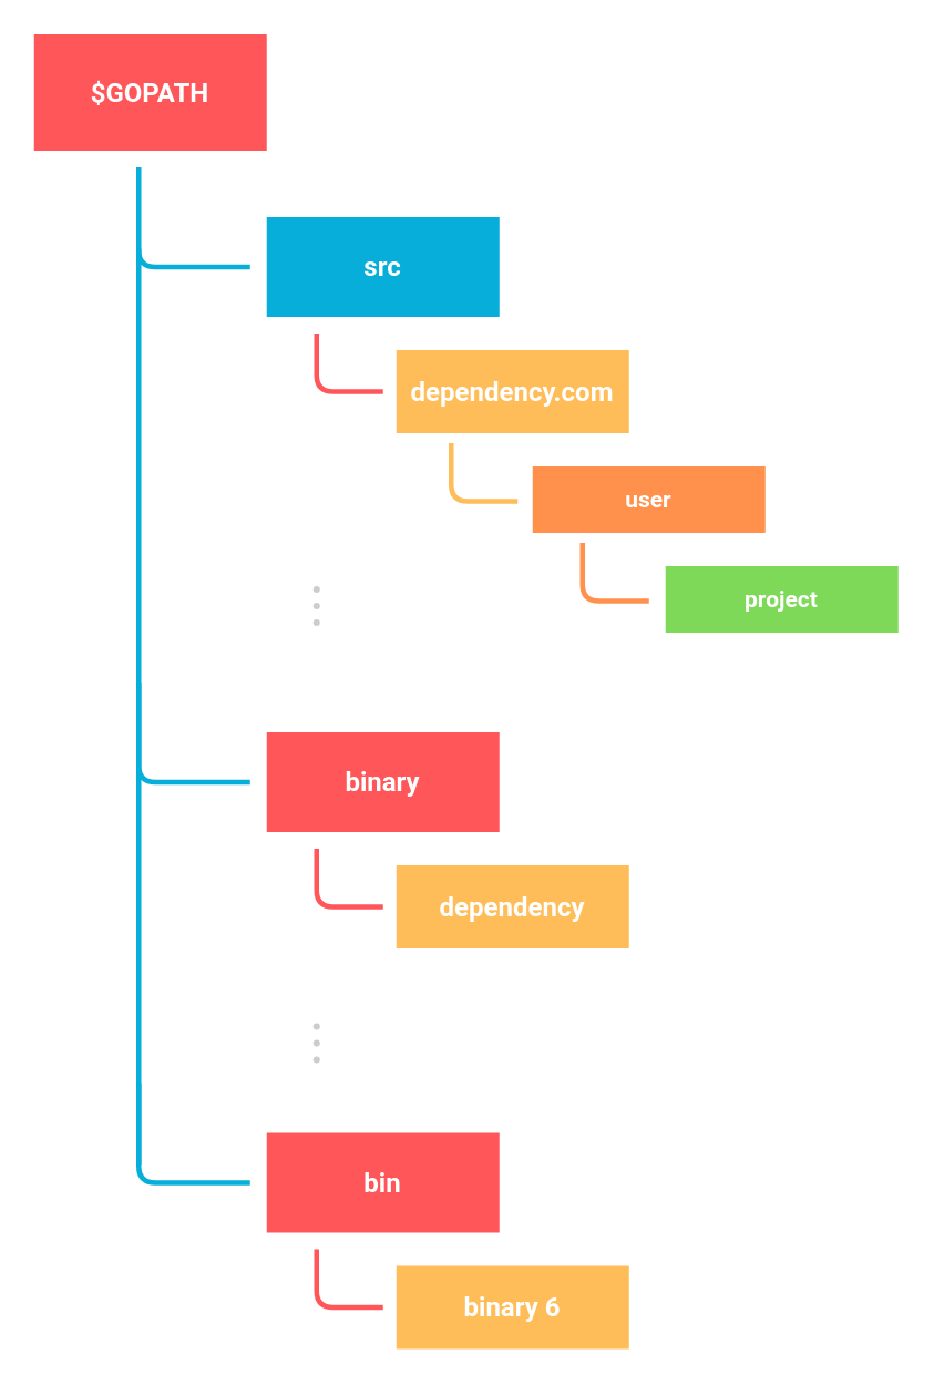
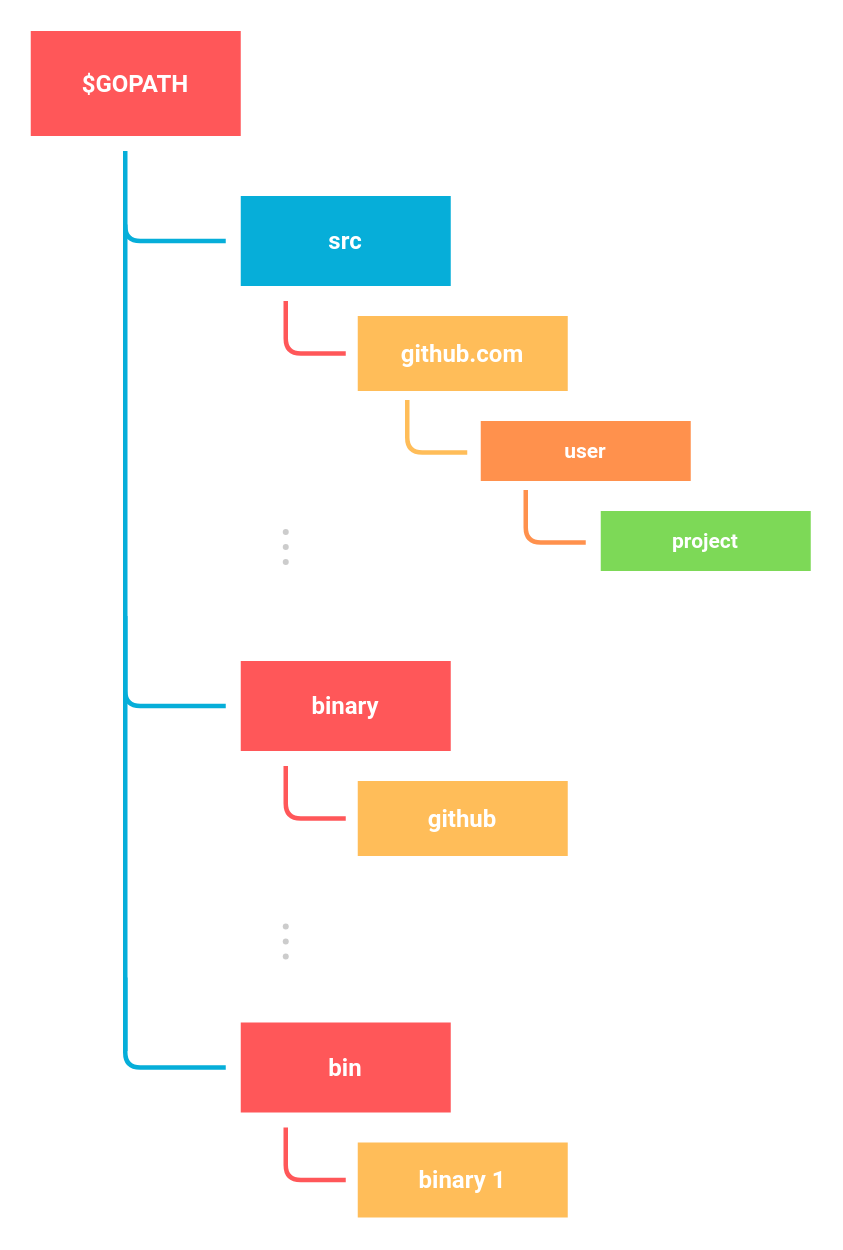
- <mxCell id="8" value="&lt;font data-font-src=&quot;https://fonts.googleapis.com/css?family=Roboto&quot; style=&quot;font-size: 16px&quot; color=&quot;#ffffff&quot;&gt;&lt;b&gt;dependency.com&lt;/b&gt;&lt;/font&gt;" style="rounded=0;whiteSpace=wrap;html=1;fillColor=#FFBD59;strokeColor=none;fontFamily=Roboto;fontSource=https%3A%2F%2Ffonts.googleapis.com%2Fcss%3Ffamily%3DRoboto;" vertex="1" parent="1"><mxGeometry x="238" y="210" width="140" height="50" as="geometry" /></mxCell>
+ <mxCell id="8" value="&lt;font data-font-src=&quot;https://fonts.googleapis.com/css?family=Roboto&quot; style=&quot;font-size: 16px&quot; color=&quot;#ffffff&quot;&gt;&lt;b&gt;github.com&lt;/b&gt;&lt;/font&gt;" style="rounded=0;whiteSpace=wrap;html=1;fillColor=#FFBD59;strokeColor=none;fontFamily=Roboto;fontSource=https%3A%2F%2Ffonts.googleapis.com%2Fcss%3Ffamily%3DRoboto;" vertex="1" parent="1"><mxGeometry x="238" y="210" width="140" height="50" as="geometry" /></mxCell>
- <mxCell id="17" value="&lt;font data-font-src=&quot;https://fonts.googleapis.com/css?family=Roboto&quot; style=&quot;font-size: 16px&quot; color=&quot;#ffffff&quot;&gt;&lt;b&gt;dependency&lt;/b&gt;&lt;/font&gt;" style="rounded=0;whiteSpace=wrap;html=1;fillColor=#FFBD59;strokeColor=none;fontFamily=Roboto;fontSource=https%3A%2F%2Ffonts.googleapis.com%2Fcss%3Ffamily%3DRoboto;" vertex="1" parent="1"><mxGeometry x="238" y="520" width="140" height="50" as="geometry" /></mxCell>
+ <mxCell id="17" value="&lt;font data-font-src=&quot;https://fonts.googleapis.com/css?family=Roboto&quot; style=&quot;font-size: 16px&quot; color=&quot;#ffffff&quot;&gt;&lt;b&gt;github&lt;/b&gt;&lt;/font&gt;" style="rounded=0;whiteSpace=wrap;html=1;fillColor=#FFBD59;strokeColor=none;fontFamily=Roboto;fontSource=https%3A%2F%2Ffonts.googleapis.com%2Fcss%3Ffamily%3DRoboto;" vertex="1" parent="1"><mxGeometry x="238" y="520" width="140" height="50" as="geometry" /></mxCell>
- <mxCell id="25" value="&lt;font data-font-src=&quot;https://fonts.googleapis.com/css?family=Roboto&quot; style=&quot;font-size: 16px&quot; color=&quot;#ffffff&quot;&gt;&lt;b&gt;binary 6&lt;/b&gt;&lt;/font&gt;" style="rounded=0;whiteSpace=wrap;html=1;fillColor=#FFBD59;strokeColor=none;fontFamily=Roboto;fontSource=https%3A%2F%2Ffonts.googleapis.com%2Fcss%3Ffamily%3DRoboto;" vertex="1" parent="1"><mxGeometry x="238" y="761" width="140" height="50" as="geometry" /></mxCell>
+ <mxCell id="25" value="&lt;font data-font-src=&quot;https://fonts.googleapis.com/css?family=Roboto&quot; style=&quot;font-size: 16px&quot; color=&quot;#ffffff&quot;&gt;&lt;b&gt;binary 1&lt;/b&gt;&lt;/font&gt;" style="rounded=0;whiteSpace=wrap;html=1;fillColor=#FFBD59;strokeColor=none;fontFamily=Roboto;fontSource=https%3A%2F%2Ffonts.googleapis.com%2Fcss%3Ffamily%3DRoboto;" vertex="1" parent="1"><mxGeometry x="238" y="761" width="140" height="50" as="geometry" /></mxCell>
